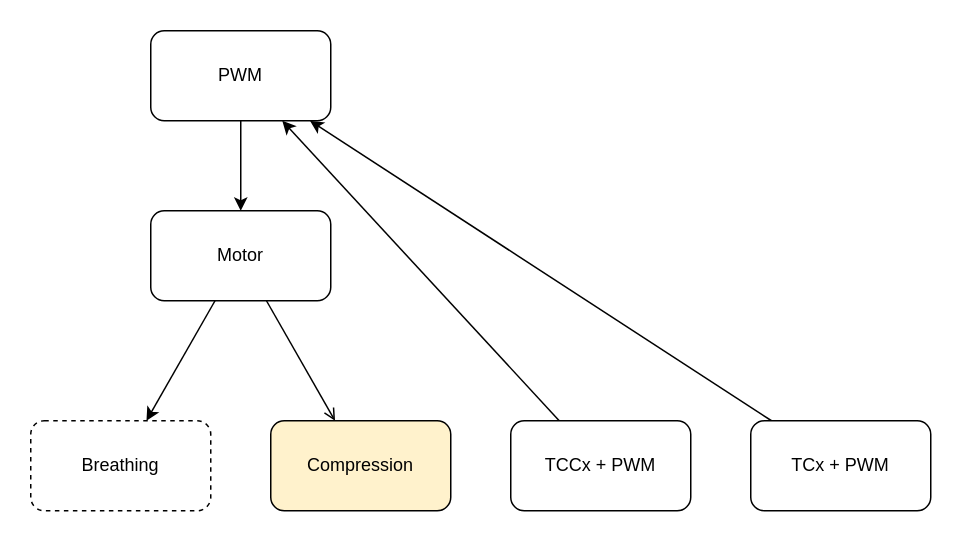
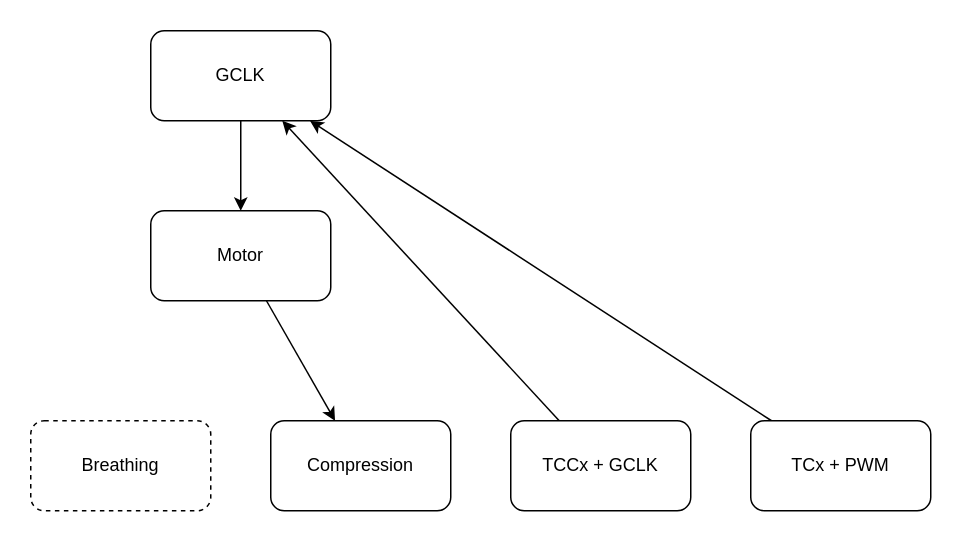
- <mxCell id="6" value="PWM" style="rounded=1;whiteSpace=wrap;html=1;" vertex="1" parent="1"><mxGeometry x="100" y="20" width="120" height="60" as="geometry" /></mxCell>
+ <mxCell id="6" value="GCLK" style="rounded=1;whiteSpace=wrap;html=1;" vertex="1" parent="1"><mxGeometry x="100" y="20" width="120" height="60" as="geometry" /></mxCell>
- <mxCell id="2" style="edgeStyle=none;html=1;" edge="1" parent="1" source="4" target="7"><mxGeometry relative="1" as="geometry" /></mxCell>
- <mxCell id="3" style="edgeStyle=none;html=1;endArrow=open;" edge="1" parent="1" source="4" target="8"><mxGeometry relative="1" as="geometry" /></mxCell>
+ <mxCell id="3" style="edgeStyle=none;html=1;" edge="1" parent="1" source="4" target="8"><mxGeometry relative="1" as="geometry" /></mxCell>
- <mxCell id="8" value="Compression" style="rounded=1;whiteSpace=wrap;html=1;fillColor=#fff2cc;" vertex="1" parent="1"><mxGeometry x="180" y="280" width="120" height="60" as="geometry" /></mxCell>
+ <mxCell id="8" value="Compression" style="rounded=1;whiteSpace=wrap;html=1;" vertex="1" parent="1"><mxGeometry x="180" y="280" width="120" height="60" as="geometry" /></mxCell>
- <mxCell id="10" value="TCCx + PWM" style="rounded=1;whiteSpace=wrap;html=1;" vertex="1" parent="1"><mxGeometry x="340" y="280" width="120" height="60" as="geometry" /></mxCell>
+ <mxCell id="10" value="TCCx + GCLK" style="rounded=1;whiteSpace=wrap;html=1;" vertex="1" parent="1"><mxGeometry x="340" y="280" width="120" height="60" as="geometry" /></mxCell>
